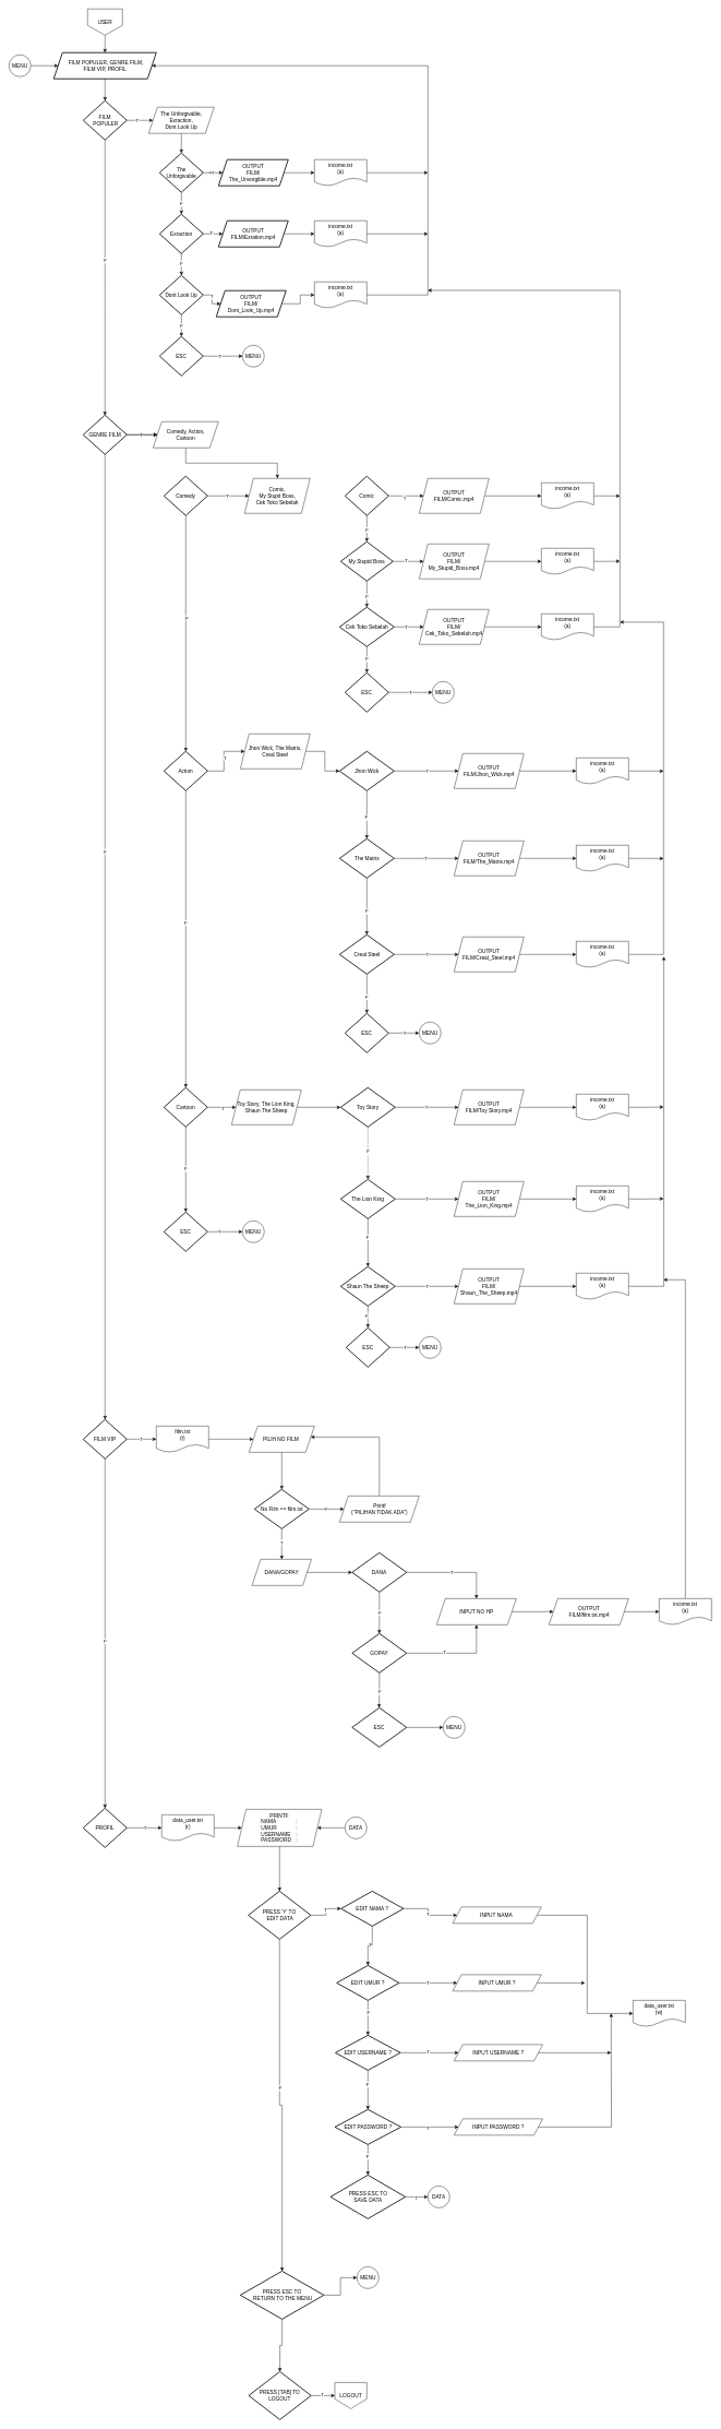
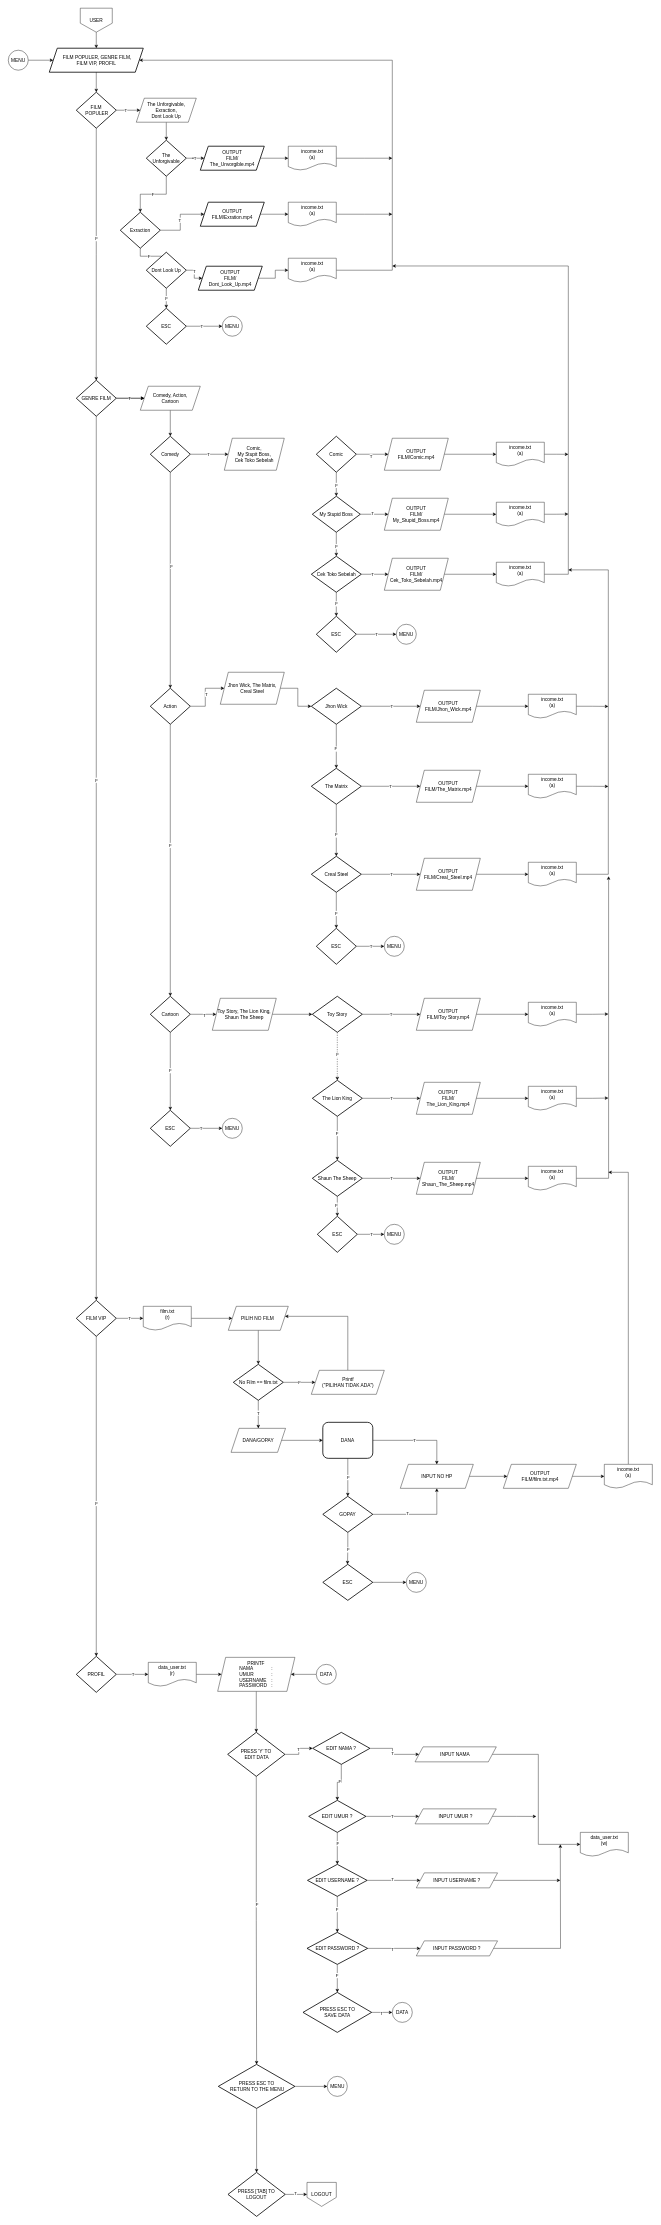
- <mxCell id="24" value="Exraction" style="rhombus;whiteSpace=wrap;html=1;strokeWidth=2;" vertex="1" parent="1"><mxGeometry x="365" y="490" width="100" height="90" as="geometry" /></mxCell>
+ <mxCell id="24" value="Exraction" style="rhombus;whiteSpace=wrap;html=1;strokeWidth=2;" vertex="1" parent="1"><mxGeometry x="300" y="530" width="100" height="90" as="geometry" /></mxCell>
- <mxCell id="49" style="edgeStyle=orthogonalEdgeStyle;rounded=0;orthogonalLoop=1;jettySize=auto;html=1;exitX=0.5;exitY=1;exitDx=0;exitDy=0;" edge="1" parent="1" source="50" target="56"><mxGeometry relative="1" as="geometry" /></mxCell>
+ <mxCell id="49" style="edgeStyle=orthogonalEdgeStyle;rounded=0;orthogonalLoop=1;jettySize=auto;html=1;exitX=0.5;exitY=1;exitDx=0;exitDy=0;entryX=0.5;entryY=0;entryDx=0;entryDy=0;" edge="1" parent="1" source="50" target="55"><mxGeometry relative="1" as="geometry" /></mxCell>
- <mxCell id="193" value="DANA" style="rhombus;whiteSpace=wrap;html=1;strokeWidth=2;" vertex="1" parent="1"><mxGeometry x="806.25" y="3555" width="125" height="90" as="geometry" /></mxCell>
+ <mxCell id="193" value="DANA" style="whiteSpace=wrap;html=1;strokeWidth=2;rounded=1;" vertex="1" parent="1"><mxGeometry x="806.25" y="3555" width="125" height="90" as="geometry" /></mxCell>
- <mxCell id="257" value="PRESS ESC TO&lt;br&gt;&amp;nbsp;RETURN TO THE MENU" style="rhombus;whiteSpace=wrap;html=1;strokeWidth=2;" vertex="1" parent="1"><mxGeometry x="549.99" y="5200" width="191.57" height="110" as="geometry" /></mxCell>
+ <mxCell id="257" value="PRESS ESC TO&lt;br&gt;&amp;nbsp;RETURN TO THE MENU" style="rhombus;whiteSpace=wrap;html=1;strokeWidth=2;" vertex="1" parent="1"><mxGeometry x="544.99" y="5160" width="191.57" height="110" as="geometry" /></mxCell>
